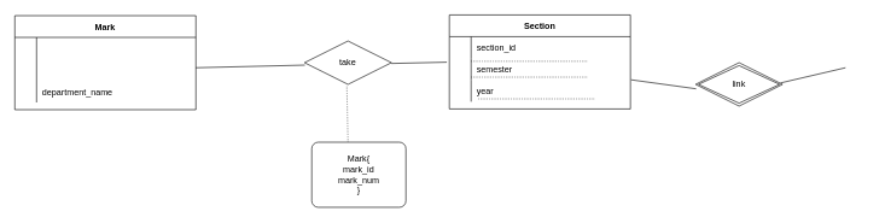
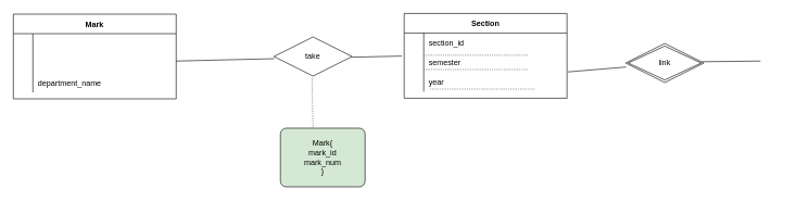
- <mxCell id="19" value="link" style="shape=rhombus;double=1;perimeter=rhombusPerimeter;whiteSpace=wrap;html=1;align=center;" vertex="1" parent="1"><mxGeometry x="960" y="86" width="120" height="60" as="geometry" /></mxCell>
+ <mxCell id="19" value="link" style="shape=rhombus;double=1;perimeter=rhombusPerimeter;whiteSpace=wrap;html=1;align=center;" vertex="1" parent="1"><mxGeometry x="960" y="66" width="120" height="60" as="geometry" /></mxCell>
- <mxCell id="23" value="Mark{&lt;div&gt;mark_id&lt;/div&gt;&lt;div&gt;mark_num&lt;/div&gt;&lt;div&gt;}&lt;/div&gt;" style="rounded=1;arcSize=10;whiteSpace=wrap;html=1;align=center;" vertex="1" parent="1"><mxGeometry x="430" y="196" width="130" height="90" as="geometry" /></mxCell>
+ <mxCell id="23" value="Mark{&lt;div&gt;mark_id&lt;/div&gt;&lt;div&gt;mark_num&lt;/div&gt;&lt;div&gt;}&lt;/div&gt;" style="rounded=1;arcSize=10;whiteSpace=wrap;html=1;align=center;fillColor=#d5e8d4;" vertex="1" parent="1"><mxGeometry x="430" y="196" width="130" height="90" as="geometry" /></mxCell>
